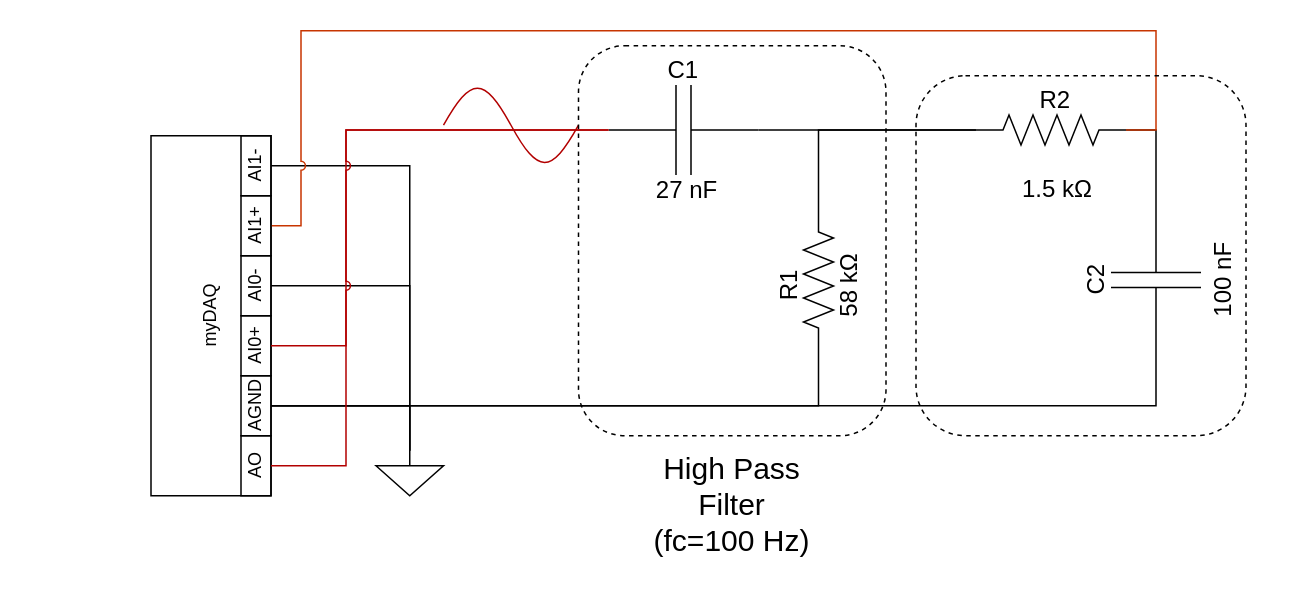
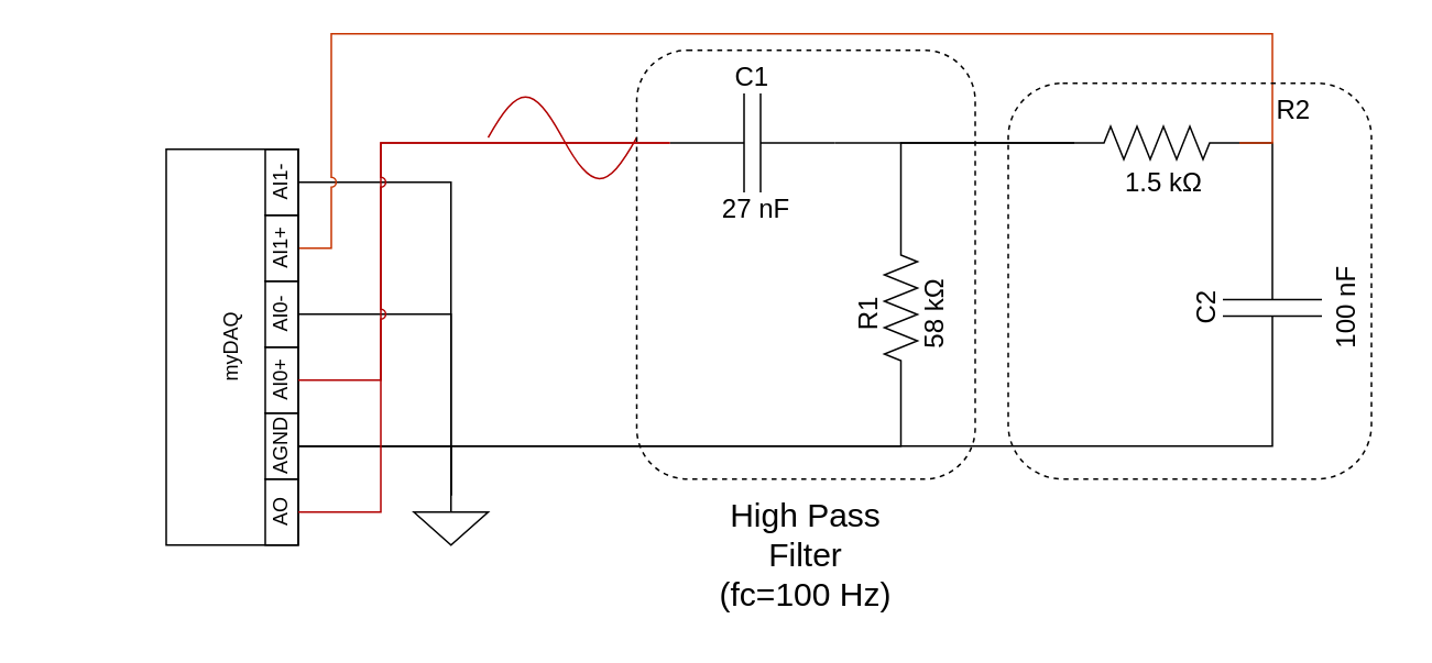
- <mxCell id="34" value="&lt;font style=&quot;font-size: 16px&quot;&gt;R2&lt;/font&gt;" style="text;html=1;strokeColor=none;fillColor=none;align=center;verticalAlign=middle;whiteSpace=wrap;rounded=0;dashed=1;" vertex="1" parent="1"><mxGeometry x="682.5" y="56.18" width="40" height="20" as="geometry" /></mxCell>
+ <mxCell id="34" value="&lt;font style=&quot;font-size: 16px&quot;&gt;R2&lt;/font&gt;" style="text;html=1;strokeColor=none;fillColor=none;align=center;verticalAlign=middle;whiteSpace=wrap;rounded=0;dashed=1;" vertex="1" parent="1"><mxGeometry x="762.5" y="56.18" width="40" height="20" as="geometry" /></mxCell>
- <mxCell id="33" value="&lt;font style=&quot;font-size: 16px&quot;&gt;1.5 kΩ&lt;/font&gt;" style="text;html=1;strokeColor=none;fillColor=none;align=center;verticalAlign=middle;whiteSpace=wrap;rounded=0;dashed=1;" vertex="1" parent="1"><mxGeometry x="677.5" y="115" width="52.5" height="20" as="geometry" /></mxCell>
+ <mxCell id="33" value="&lt;font style=&quot;font-size: 16px&quot;&gt;1.5 kΩ&lt;/font&gt;" style="text;html=1;strokeColor=none;fillColor=none;align=center;verticalAlign=middle;whiteSpace=wrap;rounded=0;dashed=1;" vertex="1" parent="1"><mxGeometry x="677.5" y="100" width="52.5" height="20" as="geometry" /></mxCell>
